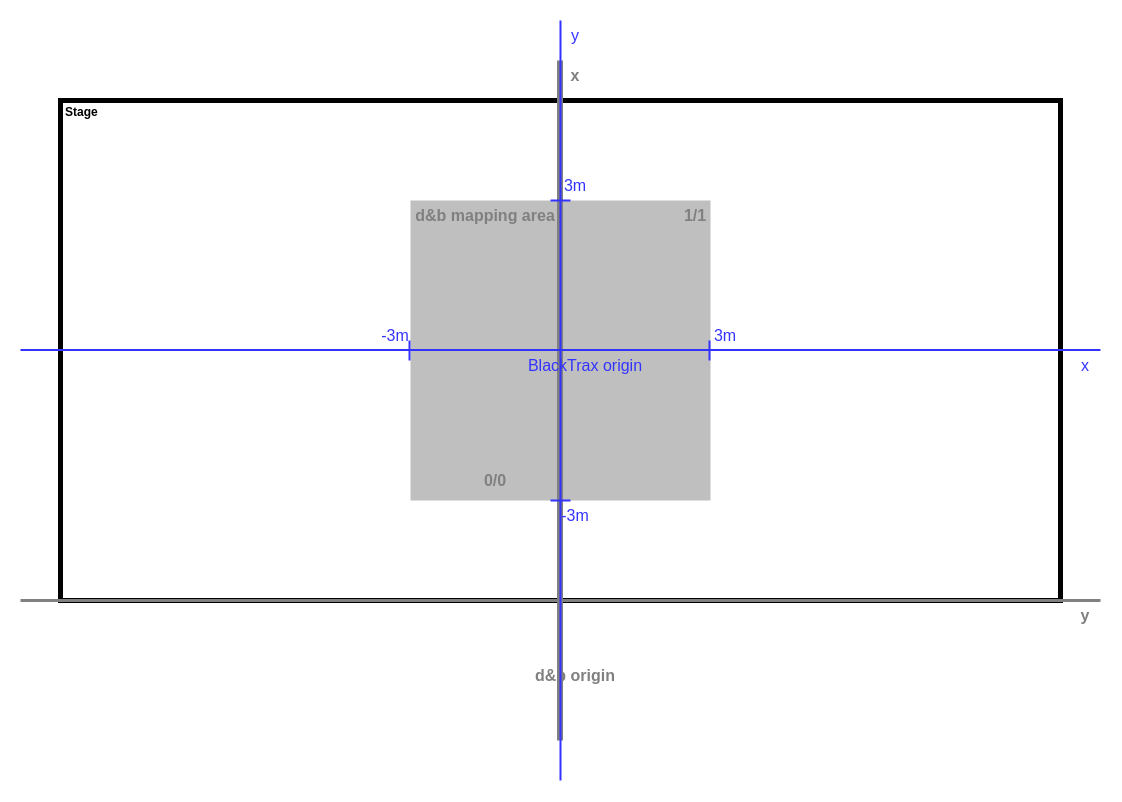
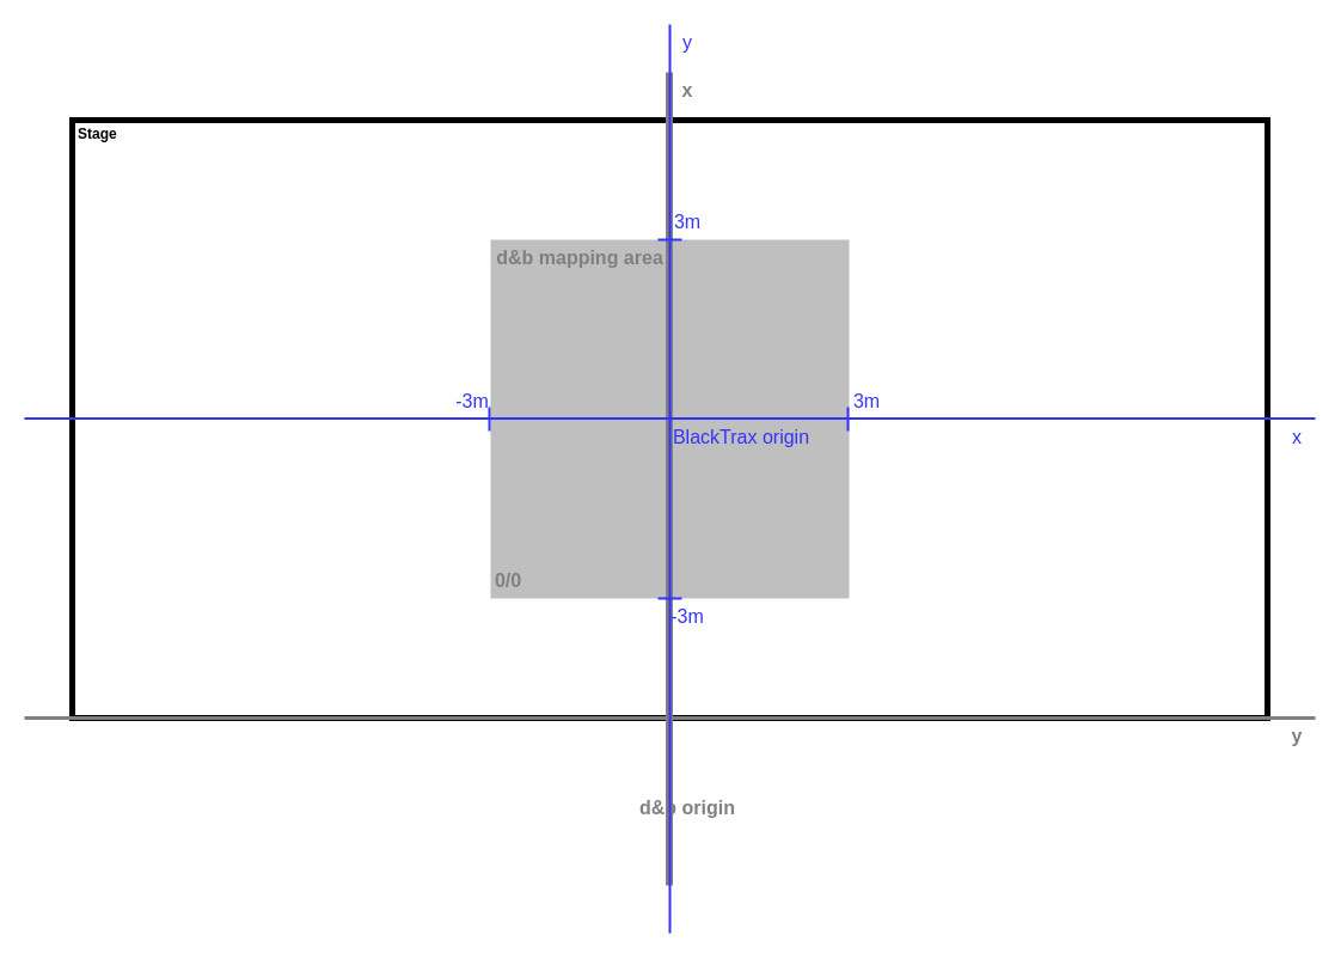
- <mxCell id="11" value="&lt;font style=&quot;font-size: 16px;&quot; color=&quot;#808080&quot;&gt;&lt;b&gt;1/1&lt;/b&gt;&lt;/font&gt;" style="text;html=1;strokeColor=none;fillColor=none;align=center;verticalAlign=middle;whiteSpace=wrap;rounded=0;" vertex="1" parent="1"><mxGeometry x="680" y="200" width="30" height="30" as="geometry" /></mxCell>
- <mxCell id="16" value="&lt;font color=&quot;#3333ff&quot; style=&quot;font-size: 16px;&quot;&gt;BlackTrax origin&lt;/font&gt;" style="text;html=1;strokeColor=none;fillColor=none;align=center;verticalAlign=middle;whiteSpace=wrap;rounded=0;" vertex="1" parent="1"><mxGeometry x="525" y="350" width="120" height="30" as="geometry" /></mxCell>
+ <mxCell id="16" value="&lt;font color=&quot;#3333ff&quot; style=&quot;font-size: 16px;&quot;&gt;BlackTrax origin&lt;/font&gt;" style="text;html=1;strokeColor=none;fillColor=none;align=center;verticalAlign=middle;whiteSpace=wrap;rounded=0;" vertex="1" parent="1"><mxGeometry x="560" y="350" width="120" height="30" as="geometry" /></mxCell>
- <mxCell id="10" value="&lt;font style=&quot;font-size: 16px;&quot; color=&quot;#808080&quot;&gt;&lt;b&gt;0/0&lt;/b&gt;&lt;/font&gt;" style="text;html=1;strokeColor=none;fillColor=none;align=center;verticalAlign=middle;whiteSpace=wrap;rounded=0;" vertex="1" parent="1"><mxGeometry x="480" y="465" width="30" height="30" as="geometry" /></mxCell>
+ <mxCell id="10" value="&lt;font style=&quot;font-size: 16px;&quot; color=&quot;#808080&quot;&gt;&lt;b&gt;0/0&lt;/b&gt;&lt;/font&gt;" style="text;html=1;strokeColor=none;fillColor=none;align=center;verticalAlign=middle;whiteSpace=wrap;rounded=0;" vertex="1" parent="1"><mxGeometry x="410" y="470" width="30" height="30" as="geometry" /></mxCell>
